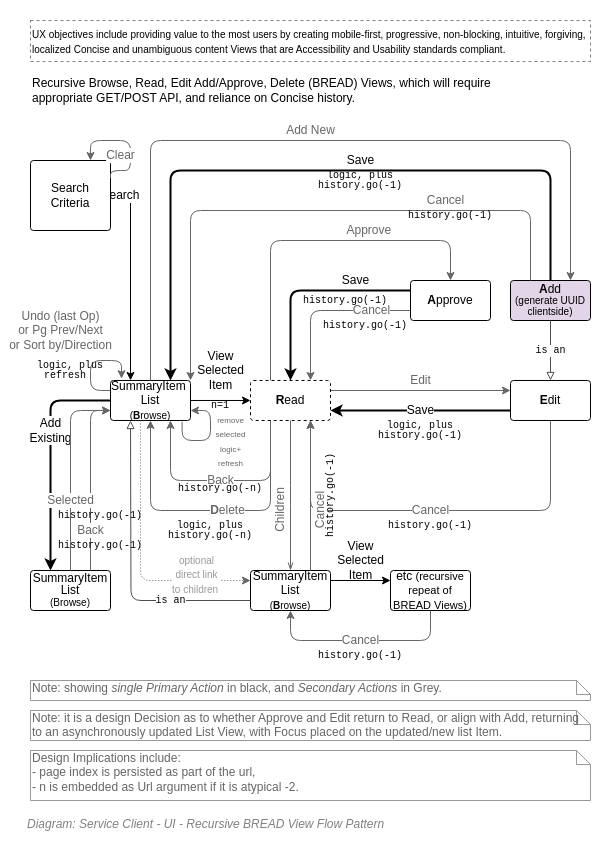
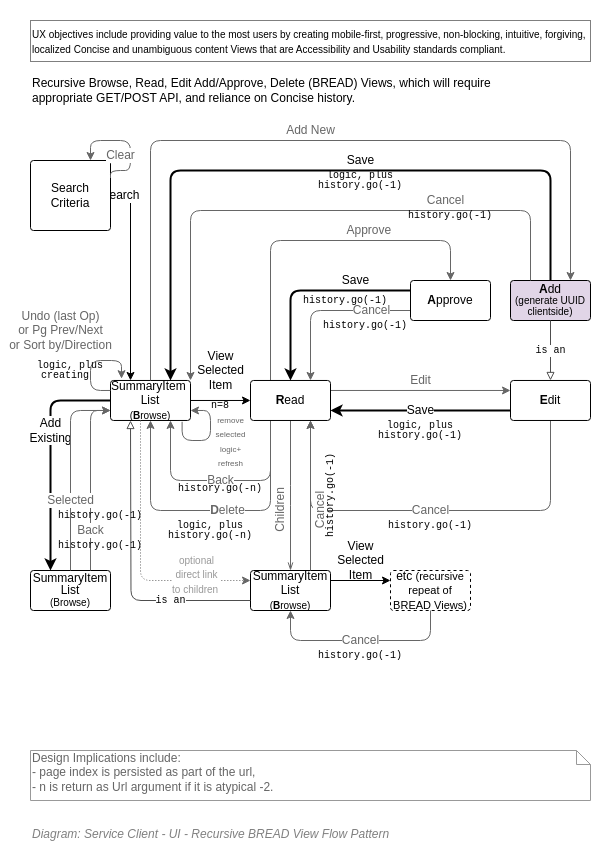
- <mxCell id="41" value="&lt;font style=&quot;font-size: 10px&quot;&gt;UX objectives include providing value to the most users by creating mobile-first, progressive, non-blocking, intuitive, forgiving, localized Concise and unambiguous content Views that are Accessibility and Usability standards compliant.&amp;nbsp;&amp;nbsp;&lt;/font&gt;" style="rounded=0;whiteSpace=wrap;html=1;comic=0;strokeColor=#000000;strokeWidth=1;fillColor=none;fontFamily=Helvetica;fontSize=12;fontColor=#000000;opacity=50;align=left;dashed=1;" vertex="1" parent="1"><mxGeometry x="30" y="20" width="560" height="41" as="geometry" /></mxCell>
+ <mxCell id="41" value="&lt;font style=&quot;font-size: 10px&quot;&gt;UX objectives include providing value to the most users by creating mobile-first, progressive, non-blocking, intuitive, forgiving, localized Concise and unambiguous content Views that are Accessibility and Usability standards compliant.&amp;nbsp;&amp;nbsp;&lt;/font&gt;" style="rounded=0;whiteSpace=wrap;html=1;comic=0;strokeColor=#000000;strokeWidth=1;fillColor=none;fontFamily=Helvetica;fontSize=12;fontColor=#000000;opacity=50;align=left;" vertex="1" parent="1"><mxGeometry x="30" y="20" width="560" height="41" as="geometry" /></mxCell>
- <mxCell id="53" value="refresh" style="text;html=1;strokeColor=none;fillColor=none;align=center;verticalAlign=middle;whiteSpace=wrap;rounded=0;labelBackgroundColor=none;fontSize=10;fontColor=#000000;fontFamily=Courier New;" vertex="1" parent="1"><mxGeometry x="20" y="370" width="90" height="10" as="geometry" /></mxCell>
+ <mxCell id="53" value="creating" style="text;html=1;strokeColor=none;fillColor=none;align=center;verticalAlign=middle;whiteSpace=wrap;rounded=0;labelBackgroundColor=none;fontSize=10;fontColor=#000000;fontFamily=Courier New;" vertex="1" parent="1"><mxGeometry x="20" y="370" width="90" height="10" as="geometry" /></mxCell>
- <mxCell id="9" value="&lt;b&gt;R&lt;/b&gt;ead" style="rounded=1;whiteSpace=wrap;html=1;strokeWidth=1;fillColor=none;fontSize=12;align=center;horizontal=1;verticalAlign=middle;arcSize=6;container=0;absoluteArcSize=1;recursiveResize=0;collapsible=0;strokeColor=#000000;dashed=1;" vertex="1" parent="1"><mxGeometry x="250" y="379.97" width="80" height="40" as="geometry"><mxRectangle x="140" y="150" width="50" height="20" as="alternateBounds" /></mxGeometry></mxCell>
+ <mxCell id="9" value="&lt;b&gt;R&lt;/b&gt;ead" style="rounded=1;whiteSpace=wrap;html=1;strokeWidth=1;fillColor=none;fontSize=12;align=center;horizontal=1;verticalAlign=middle;arcSize=6;container=0;absoluteArcSize=1;recursiveResize=0;collapsible=0;strokeColor=#000000;" vertex="1" parent="1"><mxGeometry x="250" y="379.97" width="80" height="40" as="geometry"><mxRectangle x="140" y="150" width="50" height="20" as="alternateBounds" /></mxGeometry></mxCell>
- <mxCell id="46" value="n=1" style="text;html=1;strokeColor=none;fillColor=none;align=center;verticalAlign=middle;whiteSpace=wrap;rounded=0;labelBackgroundColor=none;fontSize=10;fontColor=#000000;fontFamily=Courier New;" vertex="1" parent="1"><mxGeometry x="190" y="400" width="60" height="10" as="geometry" /></mxCell>
+ <mxCell id="46" value="n=8" style="text;html=1;strokeColor=none;fillColor=none;align=center;verticalAlign=middle;whiteSpace=wrap;rounded=0;labelBackgroundColor=none;fontSize=10;fontColor=#000000;fontFamily=Courier New;" vertex="1" parent="1"><mxGeometry x="190" y="400" width="60" height="10" as="geometry" /></mxCell>
- <mxCell id="16" value="etc &lt;font style=&quot;font-size: 11px&quot;&gt;(recursive repeat of BREAD Views)&lt;/font&gt;" style="rounded=1;whiteSpace=wrap;html=1;strokeWidth=1;fontSize=12;align=center;horizontal=1;verticalAlign=middle;arcSize=6;container=0;absoluteArcSize=1;recursiveResize=0;collapsible=0;" vertex="1" parent="1"><mxGeometry x="390" y="570" width="80" height="40" as="geometry"><mxRectangle x="140" y="150" width="50" height="20" as="alternateBounds" /></mxGeometry></mxCell>
+ <mxCell id="16" value="etc &lt;font style=&quot;font-size: 11px&quot;&gt;(recursive repeat of BREAD Views)&lt;/font&gt;" style="rounded=1;whiteSpace=wrap;html=1;strokeWidth=1;fontSize=12;align=center;horizontal=1;verticalAlign=middle;arcSize=6;container=0;absoluteArcSize=1;recursiveResize=0;collapsible=0;dashed=1;" vertex="1" parent="1"><mxGeometry x="390" y="570" width="80" height="40" as="geometry"><mxRectangle x="140" y="150" width="50" height="20" as="alternateBounds" /></mxGeometry></mxCell>
- <mxCell id="28" value="Note: showing &lt;i&gt;single&lt;/i&gt; &lt;i&gt;Primary Action&lt;/i&gt; in black, and &lt;i&gt;Secondary Actions&lt;/i&gt; in Grey." style="shape=note;whiteSpace=wrap;html=1;size=14;verticalAlign=top;align=left;spacingTop=-6;fontFamily=Helvetica;fontSize=12;fontColor=#666666;gradientColor=none;strokeColor=#999999;" vertex="1" parent="1"><mxGeometry x="30" y="680" width="560" height="20" as="geometry" /></mxCell>
- <mxCell id="31" value="Note: it is a design Decision as to whether Approve and Edit return to Read, or align with Add, returning to an asynchronously updated List View, with Focus placed on the updated/new list Item." style="shape=note;whiteSpace=wrap;html=1;size=14;verticalAlign=top;align=left;spacingTop=-6;fontFamily=Helvetica;fontSize=12;fontColor=#666666;gradientColor=none;strokeColor=#999999;" vertex="1" parent="1"><mxGeometry x="30" y="710" width="560" height="30" as="geometry" /></mxCell>
- <mxCell id="35" value="Design Implications include: &lt;br&gt;- page index is persisted as part of the url, &lt;br&gt;- n is embedded as Url argument if it is atypical -2." style="shape=note;whiteSpace=wrap;html=1;size=14;verticalAlign=top;align=left;spacingTop=-6;fontFamily=Helvetica;fontSize=12;fontColor=#666666;gradientColor=none;strokeColor=#999999;" vertex="1" parent="1"><mxGeometry x="30" y="750" width="560" height="50" as="geometry" /></mxCell>
+ <mxCell id="35" value="Design Implications include: &lt;br&gt;- page index is persisted as part of the url, &lt;br&gt;- n is return as Url argument if it is atypical -2." style="shape=note;whiteSpace=wrap;html=1;size=14;verticalAlign=top;align=left;spacingTop=-6;fontFamily=Helvetica;fontSize=12;fontColor=#666666;gradientColor=none;strokeColor=#999999;" vertex="1" parent="1"><mxGeometry x="30" y="750" width="560" height="50" as="geometry" /></mxCell>
- <mxCell id="42" value="&lt;font style=&quot;font-weight: normal&quot; size=&quot;1&quot;&gt;&lt;i style=&quot;font-size: 12px&quot;&gt;Diagram: Service Client - UI - Recursive BREAD View Flow Pattern&lt;/i&gt;&lt;/font&gt;" style="text;strokeColor=none;fillColor=none;html=1;fontSize=24;fontStyle=1;verticalAlign=middle;align=left;shadow=0;glass=0;comic=0;opacity=30;fontColor=#808080;" vertex="1" parent="1"><mxGeometry x="25" y="810" width="520" height="20" as="geometry" /></mxCell>
+ <mxCell id="42" value="&lt;font style=&quot;font-weight: normal&quot; size=&quot;1&quot;&gt;&lt;i style=&quot;font-size: 12px&quot;&gt;Diagram: Service Client - UI - Recursive BREAD View Flow Pattern&lt;/i&gt;&lt;/font&gt;" style="text;strokeColor=none;fillColor=none;html=1;fontSize=24;fontStyle=1;verticalAlign=middle;align=left;shadow=0;glass=0;comic=0;opacity=30;fontColor=#808080;" vertex="1" parent="1"><mxGeometry x="30" y="820" width="520" height="20" as="geometry" /></mxCell>
